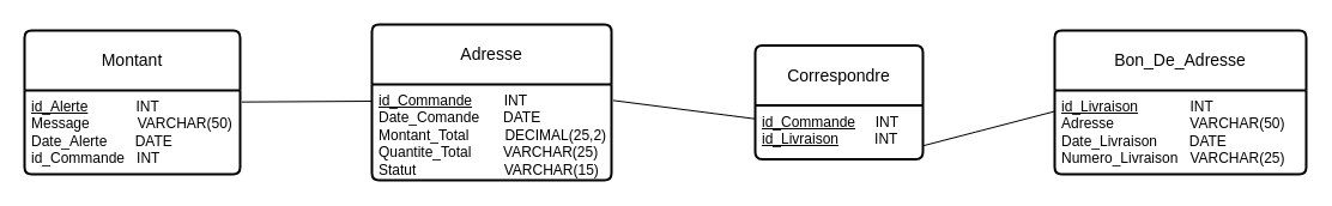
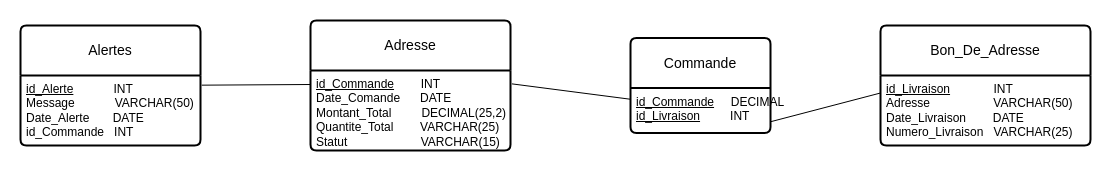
- <mxCell id="4" value="Montant" style="swimlane;childLayout=stackLayout;horizontal=1;startSize=50;horizontalStack=0;rounded=1;fontSize=14;fontStyle=0;strokeWidth=2;resizeParent=0;resizeLast=1;shadow=0;dashed=0;align=center;arcSize=4;whiteSpace=wrap;html=1;" vertex="1" parent="1"><mxGeometry x="20" y="25" width="180" height="120" as="geometry" /></mxCell>
+ <mxCell id="4" value="Alertes" style="swimlane;childLayout=stackLayout;horizontal=1;startSize=50;horizontalStack=0;rounded=1;fontSize=14;fontStyle=0;strokeWidth=2;resizeParent=0;resizeLast=1;shadow=0;dashed=0;align=center;arcSize=4;whiteSpace=wrap;html=1;" vertex="1" parent="1"><mxGeometry x="20" y="25" width="180" height="120" as="geometry" /></mxCell>
- <mxCell id="6" value="Correspondre" style="swimlane;childLayout=stackLayout;horizontal=1;startSize=50;horizontalStack=0;rounded=1;fontSize=14;fontStyle=0;strokeWidth=2;resizeParent=0;resizeLast=1;shadow=0;dashed=0;align=center;arcSize=4;whiteSpace=wrap;html=1;" vertex="1" parent="1"><mxGeometry x="630" y="37.5" width="140" height="95" as="geometry" /></mxCell>
+ <mxCell id="6" value="Commande" style="swimlane;childLayout=stackLayout;horizontal=1;startSize=50;horizontalStack=0;rounded=1;fontSize=14;fontStyle=0;strokeWidth=2;resizeParent=0;resizeLast=1;shadow=0;dashed=0;align=center;arcSize=4;whiteSpace=wrap;html=1;" vertex="1" parent="1"><mxGeometry x="630" y="37.5" width="140" height="95" as="geometry" /></mxCell>
- <mxCell id="7" value="&lt;u&gt;id_Commande&lt;/u&gt;&amp;nbsp; &amp;nbsp; &amp;nbsp;INT&lt;br&gt;&lt;u&gt;id_Livraison&lt;/u&gt;&amp;nbsp; &amp;nbsp; &amp;nbsp; &amp;nbsp; &amp;nbsp;INT" style="align=left;strokeColor=none;fillColor=none;spacingLeft=4;fontSize=12;verticalAlign=top;resizable=0;rotatable=0;part=1;html=1;" vertex="1" parent="6"><mxGeometry y="50" width="140" height="45" as="geometry" /></mxCell>
+ <mxCell id="7" value="&lt;u&gt;id_Commande&lt;/u&gt;&amp;nbsp; &amp;nbsp; &amp;nbsp;DECIMAL&lt;br&gt;&lt;u&gt;id_Livraison&lt;/u&gt;&amp;nbsp; &amp;nbsp; &amp;nbsp; &amp;nbsp; &amp;nbsp;INT" style="align=left;strokeColor=none;fillColor=none;spacingLeft=4;fontSize=12;verticalAlign=top;resizable=0;rotatable=0;part=1;html=1;" vertex="1" parent="6"><mxGeometry y="50" width="140" height="45" as="geometry" /></mxCell>
